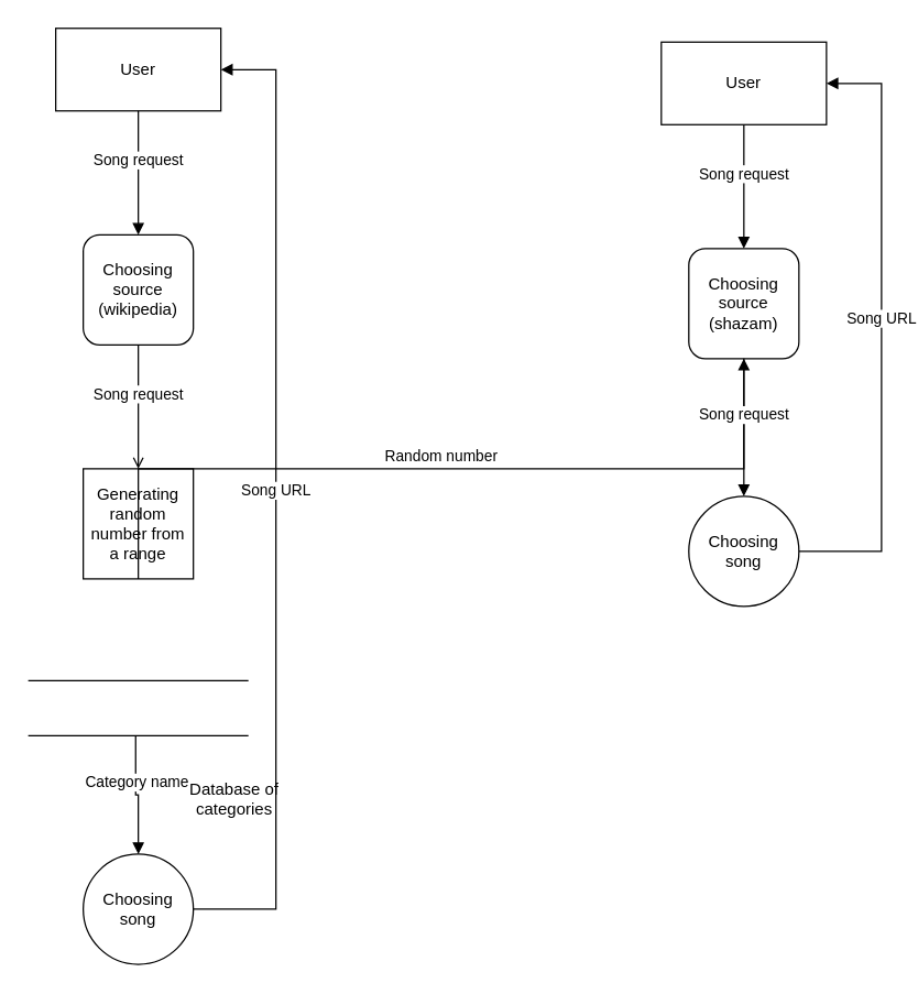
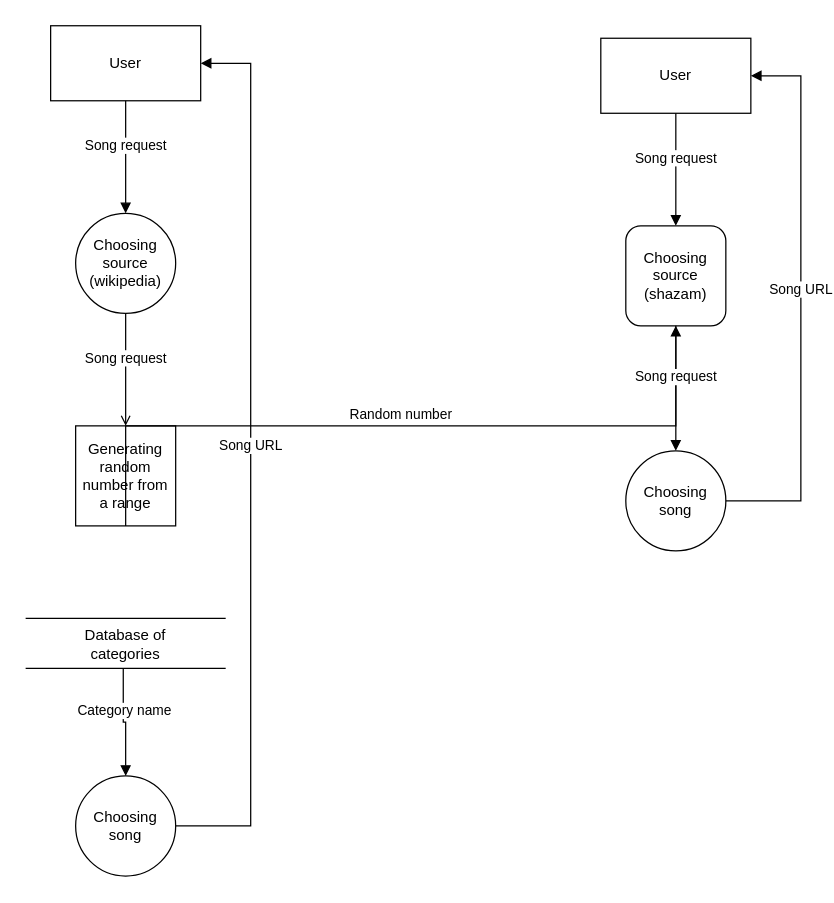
- <mxCell id="3" value="&lt;div&gt;Choosing source&lt;/div&gt;&lt;div&gt;(wikipedia)&lt;/div&gt;" style="whiteSpace=wrap;html=1;aspect=fixed;rounded=1;" vertex="1" parent="1"><mxGeometry x="60" y="170" width="80" height="80" as="geometry" /></mxCell>
+ <mxCell id="3" value="&lt;div&gt;Choosing source&lt;/div&gt;&lt;div&gt;(wikipedia)&lt;/div&gt;" style="ellipse;whiteSpace=wrap;html=1;aspect=fixed;" vertex="1" parent="1"><mxGeometry x="60" y="170" width="80" height="80" as="geometry" /></mxCell>
- <mxCell id="11" value="Database of categories" style="text;html=1;strokeColor=none;fillColor=none;align=center;verticalAlign=middle;whiteSpace=wrap;rounded=0;" vertex="1" parent="1"><mxGeometry x="110" y="565" width="120" height="30" as="geometry" /></mxCell>
+ <mxCell id="11" value="Database of categories" style="text;html=1;strokeColor=none;fillColor=none;align=center;verticalAlign=middle;whiteSpace=wrap;rounded=0;" vertex="1" parent="1"><mxGeometry x="40" y="500" width="120" height="30" as="geometry" /></mxCell>
